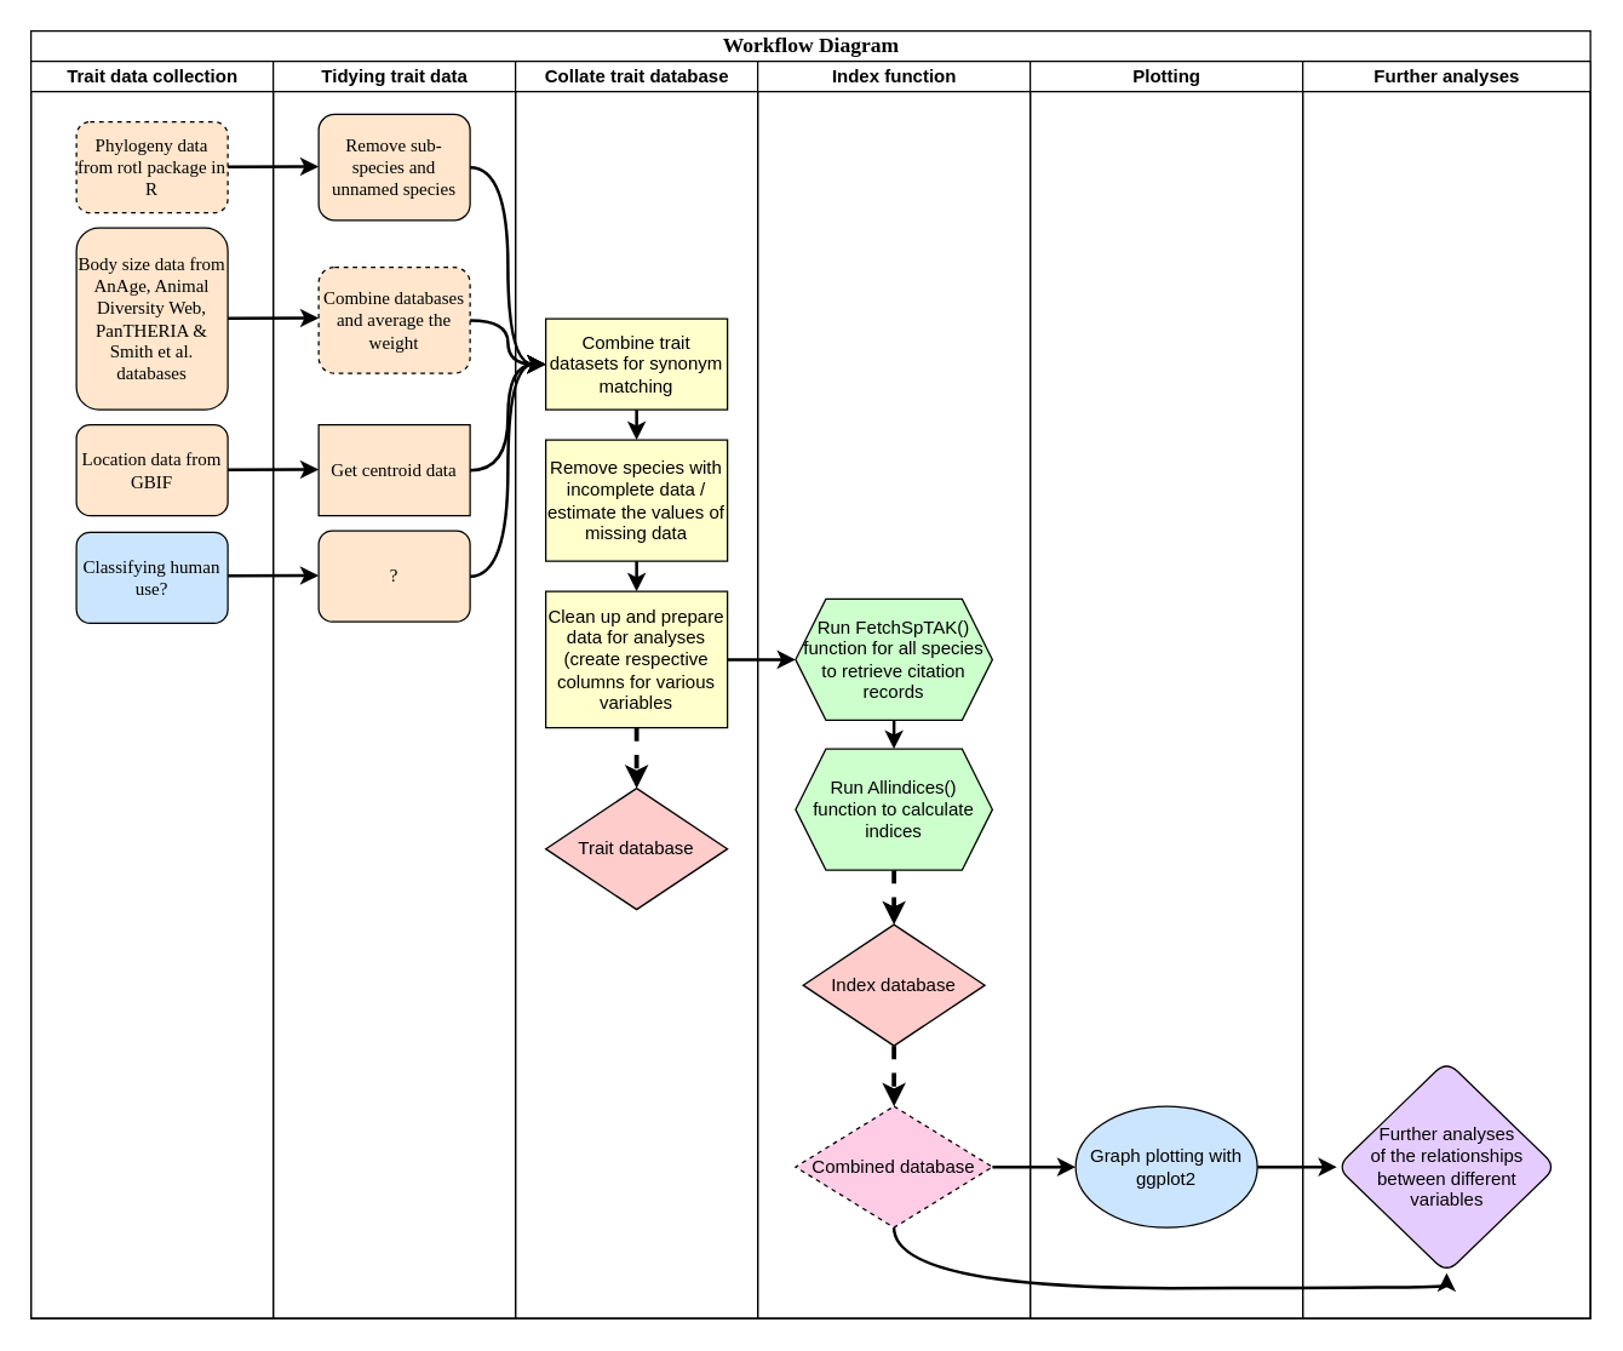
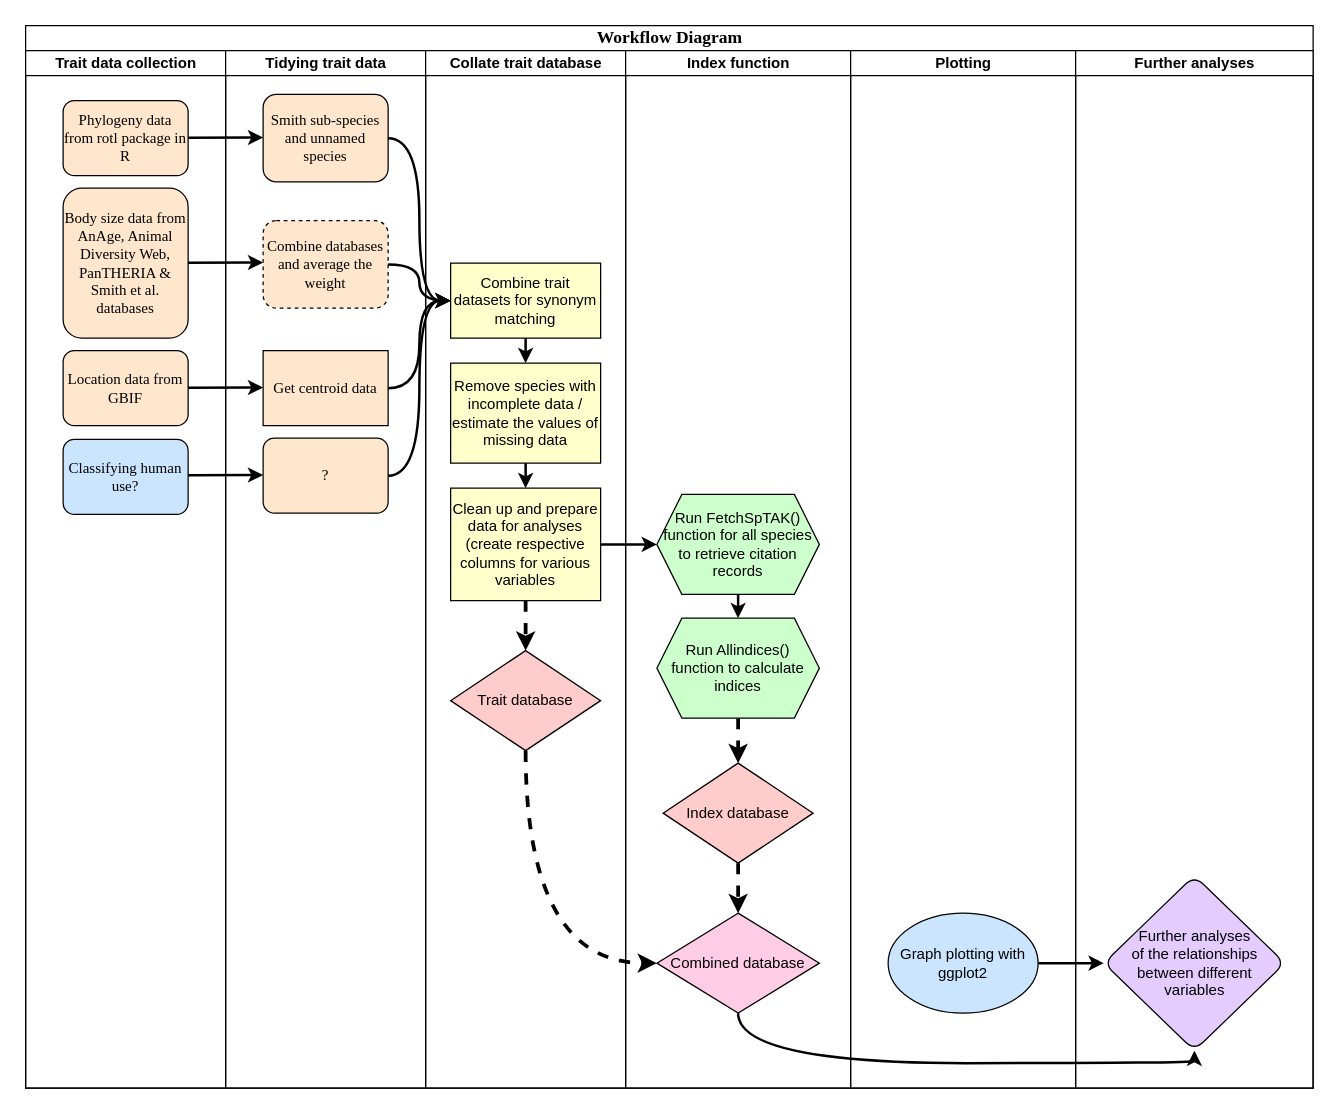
- <mxCell id="4" value="&lt;font style=&quot;font-size: 12px&quot;&gt;Phylogeny data from rotl package in R&lt;/font&gt;" style="rounded=1;whiteSpace=wrap;html=1;shadow=0;labelBackgroundColor=none;strokeWidth=1;fontFamily=Verdana;fontSize=8;align=center;fillColor=#FFE6CC;dashed=1;" parent="3" vertex="1"><mxGeometry x="30" y="40" width="100" height="60" as="geometry" /></mxCell>
+ <mxCell id="4" value="&lt;font style=&quot;font-size: 12px&quot;&gt;Phylogeny data from rotl package in R&lt;/font&gt;" style="rounded=1;whiteSpace=wrap;html=1;shadow=0;labelBackgroundColor=none;strokeWidth=1;fontFamily=Verdana;fontSize=8;align=center;fillColor=#FFE6CC;" parent="3" vertex="1"><mxGeometry x="30" y="40" width="100" height="60" as="geometry" /></mxCell>
- <mxCell id="13" value="&lt;font style=&quot;font-size: 12px&quot;&gt;Remove sub-species and unnamed species&lt;/font&gt;" style="rounded=1;whiteSpace=wrap;html=1;shadow=0;labelBackgroundColor=none;strokeWidth=1;fontFamily=Verdana;fontSize=8;align=center;fillColor=#FFE6CC;" vertex="1" parent="9"><mxGeometry x="30" y="35" width="100" height="70" as="geometry" /></mxCell>
+ <mxCell id="13" value="&lt;font style=&quot;font-size: 12px&quot;&gt;Smith sub-species and unnamed species&lt;/font&gt;" style="rounded=1;whiteSpace=wrap;html=1;shadow=0;labelBackgroundColor=none;strokeWidth=1;fontFamily=Verdana;fontSize=8;align=center;fillColor=#FFE6CC;" vertex="1" parent="9"><mxGeometry x="30" y="35" width="100" height="70" as="geometry" /></mxCell>
- <mxCell id="38" value="" style="edgeStyle=orthogonalEdgeStyle;rounded=0;orthogonalLoop=1;jettySize=auto;html=1;entryX=0;entryY=0.5;entryDx=0;entryDy=0;curved=1;strokeWidth=2;" edge="1" parent="2" source="16" target="18"><mxGeometry relative="1" as="geometry"><mxPoint x="360" y="191" as="targetPoint" /></mxGeometry></mxCell>
+ <mxCell id="38" value="" style="edgeStyle=orthogonalEdgeStyle;rounded=0;orthogonalLoop=1;jettySize=auto;html=1;entryX=0;entryY=0.5;entryDx=0;entryDy=0;curved=1;strokeWidth=2;endArrow=open;" edge="1" parent="2" source="16" target="18"><mxGeometry relative="1" as="geometry"><mxPoint x="360" y="191" as="targetPoint" /></mxGeometry></mxCell>
+ <mxCell id="42" value="" style="edgeStyle=orthogonalEdgeStyle;curved=1;rounded=0;orthogonalLoop=1;jettySize=auto;html=1;dashed=1;strokeWidth=3;entryX=0;entryY=0.5;entryDx=0;entryDy=0;" edge="1" parent="2" source="24" target="31"><mxGeometry relative="1" as="geometry"><mxPoint x="400" y="690" as="targetPoint" /><Array as="points"><mxPoint x="400" y="750" /></Array></mxGeometry></mxCell>
- <mxCell id="31" value="Combined database" style="rhombus;whiteSpace=wrap;html=1;fillColor=#FFCCE6;dashed=1;" vertex="1" parent="25"><mxGeometry x="25" y="690" width="130" height="80" as="geometry" /></mxCell>
+ <mxCell id="31" value="Combined database" style="rhombus;whiteSpace=wrap;html=1;fillColor=#FFCCE6;" vertex="1" parent="25"><mxGeometry x="25" y="690" width="130" height="80" as="geometry" /></mxCell>
- <mxCell id="43" value="" style="edgeStyle=orthogonalEdgeStyle;curved=1;rounded=0;orthogonalLoop=1;jettySize=auto;html=1;strokeWidth=2;" edge="1" parent="2" source="31" target="34"><mxGeometry relative="1" as="geometry" /></mxCell>
